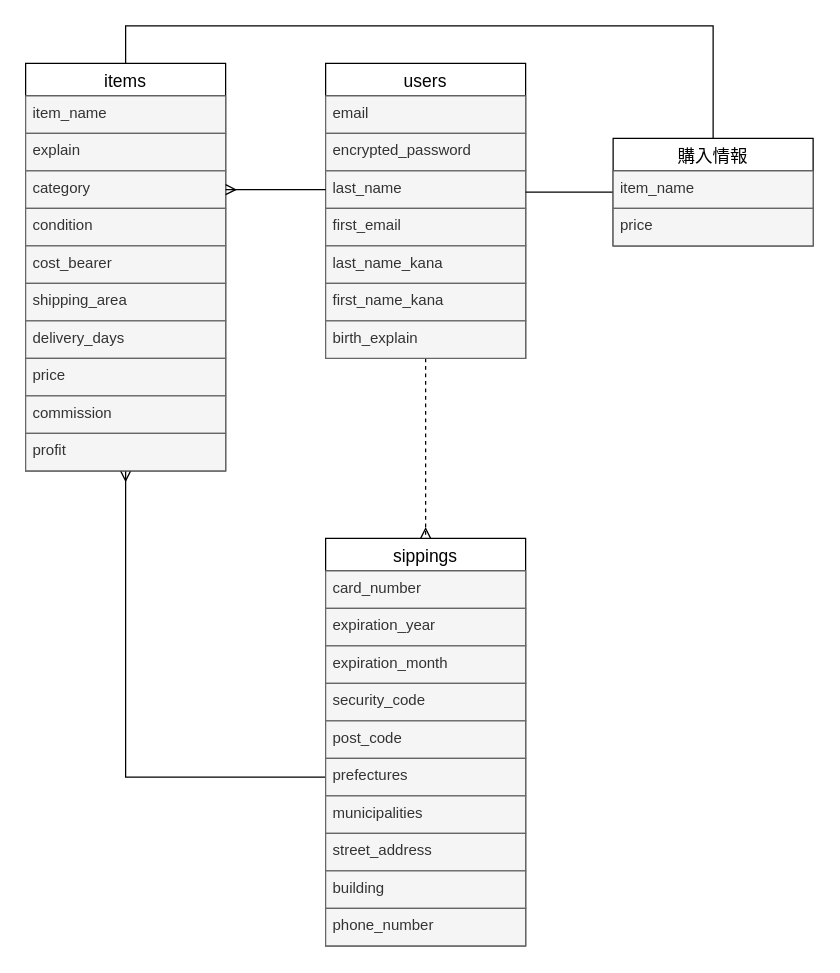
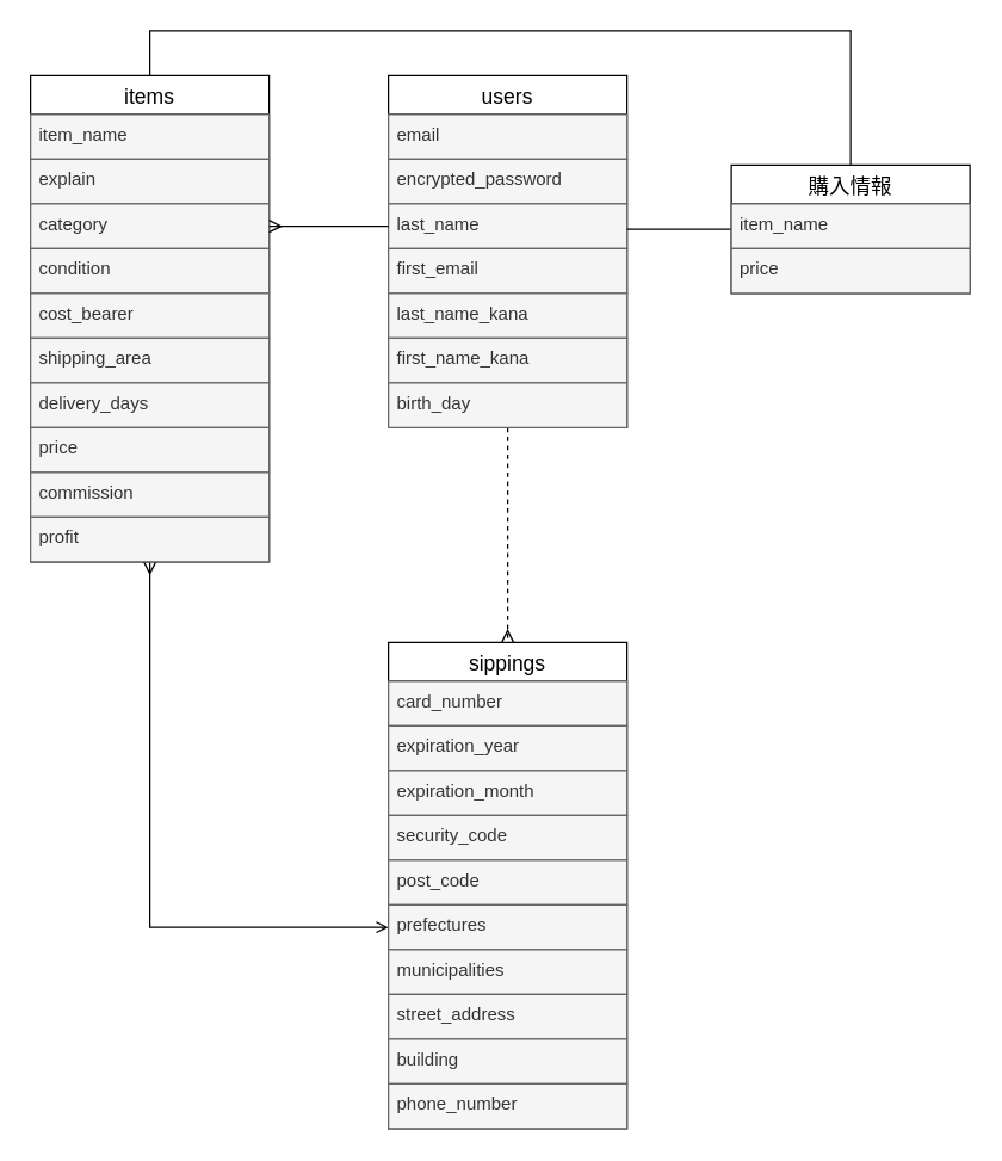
- <mxCell id="10" value="birth_explain" style="text;strokeColor=#666666;fillColor=#f5f5f5;spacingLeft=4;spacingRight=4;overflow=hidden;rotatable=0;points=[[0,0.5],[1,0.5]];portConstraint=eastwest;fontSize=12;fontColor=#333333;" vertex="1" parent="3"><mxGeometry y="206" width="160" height="30" as="geometry" /></mxCell>
+ <mxCell id="10" value="birth_day" style="text;strokeColor=#666666;fillColor=#f5f5f5;spacingLeft=4;spacingRight=4;overflow=hidden;rotatable=0;points=[[0,0.5],[1,0.5]];portConstraint=eastwest;fontSize=12;fontColor=#333333;" vertex="1" parent="3"><mxGeometry y="206" width="160" height="30" as="geometry" /></mxCell>
- <mxCell id="11" style="edgeStyle=orthogonalEdgeStyle;rounded=0;html=1;exitX=0.5;exitY=1;exitDx=0;exitDy=0;fontColor=#030303;endArrow=none;endFill=0;startArrow=ERmany;startFill=0;" edge="1" parent="1" source="13" target="36"><mxGeometry relative="1" as="geometry" /></mxCell>
+ <mxCell id="11" style="edgeStyle=orthogonalEdgeStyle;rounded=0;html=1;exitX=0.5;exitY=1;exitDx=0;exitDy=0;fontColor=#030303;endArrow=open;endFill=0;startArrow=ERmany;startFill=0;" edge="1" parent="1" source="13" target="36"><mxGeometry relative="1" as="geometry" /></mxCell>
